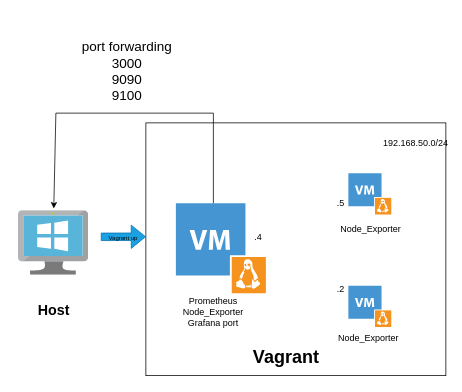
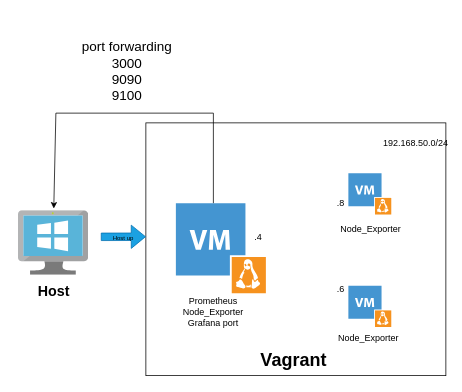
- <mxCell id="12" value=".5" style="text;strokeColor=none;align=center;fillColor=none;html=1;verticalAlign=middle;whiteSpace=wrap;rounded=0;" vertex="1" parent="1"><mxGeometry x="424" y="255.2" width="60" height="30" as="geometry" /></mxCell>
+ <mxCell id="12" value=".8" style="text;strokeColor=none;align=center;fillColor=none;html=1;verticalAlign=middle;whiteSpace=wrap;rounded=0;" vertex="1" parent="1"><mxGeometry x="424" y="255.2" width="60" height="30" as="geometry" /></mxCell>
- <mxCell id="19" value="&lt;font style=&quot;font-size: 8px;&quot;&gt;Vagrant up&lt;/font&gt;" style="text;strokeColor=none;align=center;fillColor=none;html=1;verticalAlign=middle;whiteSpace=wrap;rounded=0;" vertex="1" parent="1"><mxGeometry x="134" y="300" width="60" height="30" as="geometry" /></mxCell>
+ <mxCell id="19" value="&lt;font style=&quot;font-size: 8px;&quot;&gt;Host up&lt;/font&gt;" style="text;strokeColor=none;align=center;fillColor=none;html=1;verticalAlign=middle;whiteSpace=wrap;rounded=0;" vertex="1" parent="1"><mxGeometry x="134" y="300" width="60" height="30" as="geometry" /></mxCell>
- <mxCell id="11" value=".2" style="text;strokeColor=none;align=center;fillColor=none;html=1;verticalAlign=middle;whiteSpace=wrap;rounded=0;" vertex="1" parent="1"><mxGeometry x="424" y="370" width="60" height="30" as="geometry" /></mxCell>
+ <mxCell id="11" value=".6" style="text;strokeColor=none;align=center;fillColor=none;html=1;verticalAlign=middle;whiteSpace=wrap;rounded=0;" vertex="1" parent="1"><mxGeometry x="424" y="370" width="60" height="30" as="geometry" /></mxCell>
- <mxCell id="13" value="&lt;font style=&quot;font-size: 19px;&quot;&gt;Host&lt;/font&gt;" style="text;strokeColor=none;fillColor=none;html=1;fontSize=24;fontStyle=1;verticalAlign=middle;align=center;" vertex="1" parent="1"><mxGeometry x="20.74" y="391" width="100" height="40" as="geometry" /></mxCell>
+ <mxCell id="13" value="&lt;font style=&quot;font-size: 19px;&quot;&gt;Host&lt;/font&gt;" style="text;strokeColor=none;fillColor=none;html=1;fontSize=24;fontStyle=1;verticalAlign=middle;align=center;" vertex="1" parent="1"><mxGeometry x="20.74" y="366" width="100" height="40" as="geometry" /></mxCell>
- <mxCell id="8" value="Vagrant&amp;nbsp;" style="text;strokeColor=none;fillColor=none;html=1;fontSize=24;fontStyle=1;verticalAlign=middle;align=center;" vertex="1" parent="1"><mxGeometry x="334" y="455" width="100" height="40" as="geometry" /></mxCell>
+ <mxCell id="8" value="Vagrant&amp;nbsp;" style="text;strokeColor=none;fillColor=none;html=1;fontSize=24;fontStyle=1;verticalAlign=middle;align=center;" vertex="1" parent="1"><mxGeometry x="344" y="460" width="100" height="40" as="geometry" /></mxCell>
